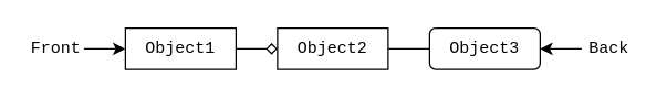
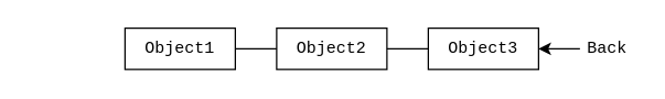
- <mxCell id="8" value="Front" style="text;html=1;strokeColor=none;fillColor=none;align=center;verticalAlign=middle;whiteSpace=wrap;rounded=0;fontFamily=Courier New;" vertex="1" parent="1"><mxGeometry x="20" y="20" width="40" height="30" as="geometry" /></mxCell>
- <mxCell id="7" value="" style="edgeStyle=orthogonalEdgeStyle;rounded=0;orthogonalLoop=1;jettySize=auto;html=1;fontFamily=Courier New;" edge="1" parent="1" source="8" target="3"><mxGeometry relative="1" as="geometry" /></mxCell>
- <mxCell id="2" value="" style="edgeStyle=orthogonalEdgeStyle;rounded=0;orthogonalLoop=1;jettySize=auto;html=1;endArrow=diamond;endFill=0;" edge="1" parent="1" source="3" target="5"><mxGeometry relative="1" as="geometry" /></mxCell>
+ <mxCell id="2" value="" style="edgeStyle=orthogonalEdgeStyle;rounded=0;orthogonalLoop=1;jettySize=auto;html=1;endArrow=none;endFill=0;" edge="1" parent="1" source="3" target="5"><mxGeometry relative="1" as="geometry" /></mxCell>
- <mxCell id="6" value="Object3" style="rounded=1;whiteSpace=wrap;html=1;fontFamily=Courier New;fontStyle=0;perimeterSpacing=0;fillColor=none;glass=0;" vertex="1" parent="1"><mxGeometry x="310" y="20" width="80" height="30" as="geometry" /></mxCell>
+ <mxCell id="6" value="Object3" style="whiteSpace=wrap;html=1;fontFamily=Courier New;fontStyle=0;perimeterSpacing=0;fillColor=none;glass=0;rounded=0;" vertex="1" parent="1"><mxGeometry x="310" y="20" width="80" height="30" as="geometry" /></mxCell>
